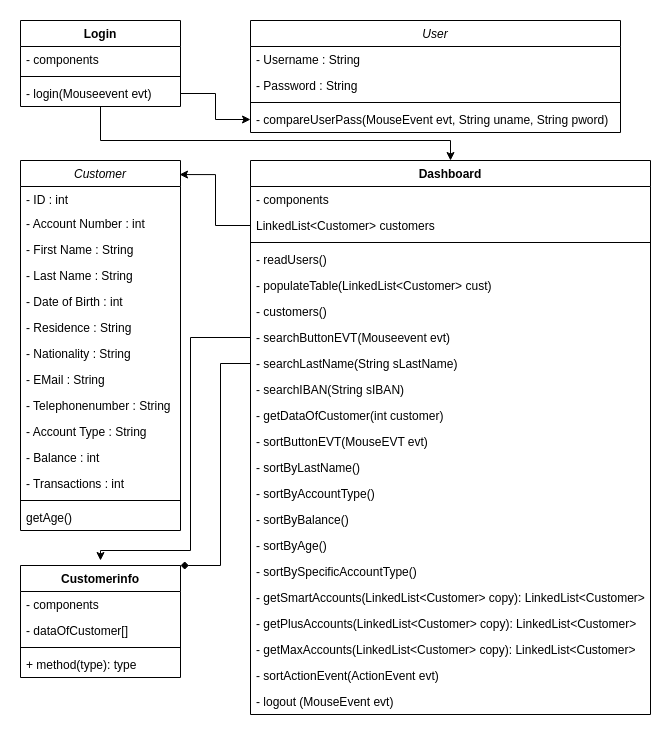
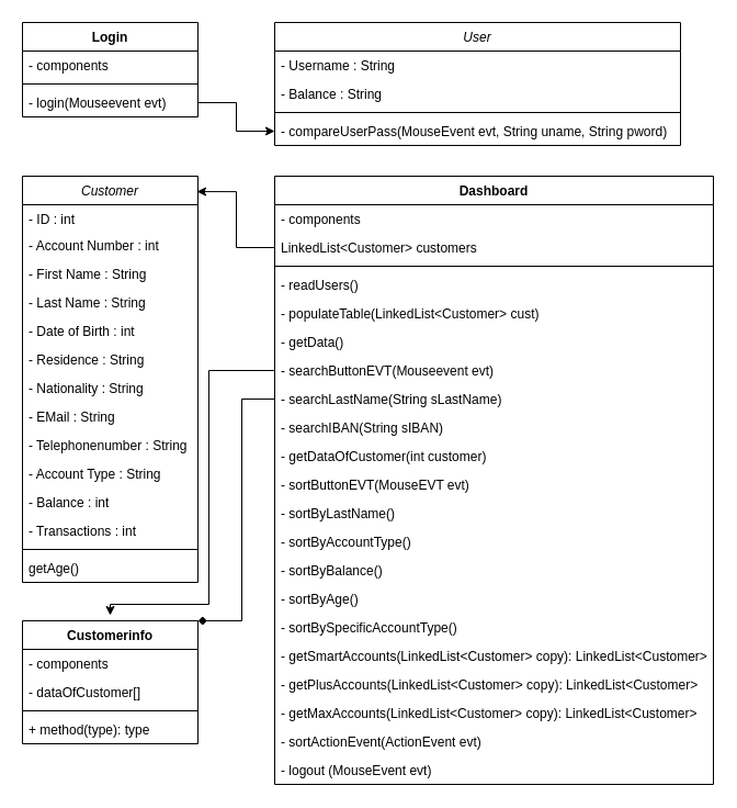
- <mxCell id="19" value="- Password : String" style="text;align=left;verticalAlign=top;spacingLeft=4;spacingRight=4;overflow=hidden;rotatable=0;points=[[0,0.5],[1,0.5]];portConstraint=eastwest;rounded=0;shadow=0;html=0;" parent="17" vertex="1"><mxGeometry y="52" width="370" height="26" as="geometry" /></mxCell>
+ <mxCell id="19" value="- Balance : String" style="text;align=left;verticalAlign=top;spacingLeft=4;spacingRight=4;overflow=hidden;rotatable=0;points=[[0,0.5],[1,0.5]];portConstraint=eastwest;rounded=0;shadow=0;html=0;" parent="17" vertex="1"><mxGeometry y="52" width="370" height="26" as="geometry" /></mxCell>
- <mxCell id="22" style="edgeStyle=orthogonalEdgeStyle;rounded=0;orthogonalLoop=1;jettySize=auto;html=1;" edge="1" parent="1" source="23" target="28"><mxGeometry relative="1" as="geometry"><Array as="points"><mxPoint x="100" y="140" /><mxPoint x="450" y="140" /></Array></mxGeometry></mxCell>
- <mxCell id="34" value="- customers()" style="text;strokeColor=none;fillColor=none;align=left;verticalAlign=top;spacingLeft=4;spacingRight=4;overflow=hidden;rotatable=0;points=[[0,0.5],[1,0.5]];portConstraint=eastwest;" vertex="1" parent="28"><mxGeometry y="138" width="400" height="26" as="geometry" /></mxCell>
+ <mxCell id="34" value="- getData()" style="text;strokeColor=none;fillColor=none;align=left;verticalAlign=top;spacingLeft=4;spacingRight=4;overflow=hidden;rotatable=0;points=[[0,0.5],[1,0.5]];portConstraint=eastwest;" vertex="1" parent="28"><mxGeometry y="138" width="400" height="26" as="geometry" /></mxCell>
